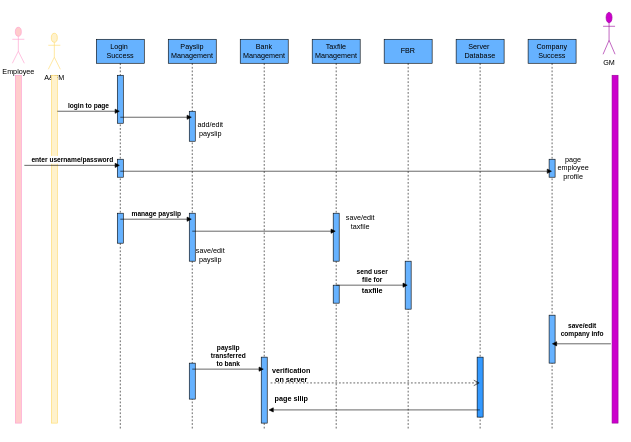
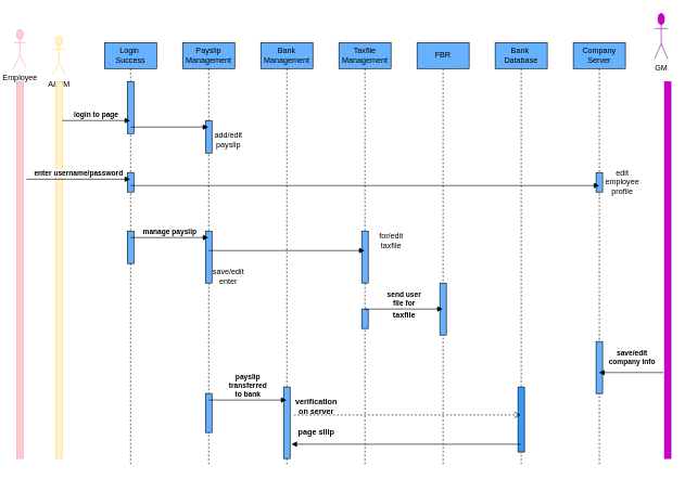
- <mxCell id="23" value="Server&amp;nbsp;&lt;br&gt;Database" style="shape=umlLifeline;perimeter=lifelinePerimeter;whiteSpace=wrap;html=1;container=1;collapsible=0;recursiveResize=0;outlineConnect=0;strokeColor=#000000;fillColor=#66B2FF;" parent="1" vertex="1"><mxGeometry x="760" y="65" width="80" height="650" as="geometry" /></mxCell>
+ <mxCell id="23" value="Bank&amp;nbsp;&lt;br&gt;Database" style="shape=umlLifeline;perimeter=lifelinePerimeter;whiteSpace=wrap;html=1;container=1;collapsible=0;recursiveResize=0;outlineConnect=0;strokeColor=#000000;fillColor=#66B2FF;" parent="1" vertex="1"><mxGeometry x="760" y="65" width="80" height="650" as="geometry" /></mxCell>
- <mxCell id="24" value="Company&lt;br&gt;Success" style="shape=umlLifeline;perimeter=lifelinePerimeter;whiteSpace=wrap;html=1;container=1;collapsible=0;recursiveResize=0;outlineConnect=0;strokeColor=#000000;fillColor=#66B2FF;" parent="1" vertex="1"><mxGeometry x="880" y="65" width="80" height="650" as="geometry" /></mxCell>
+ <mxCell id="24" value="Company&lt;br&gt;Server" style="shape=umlLifeline;perimeter=lifelinePerimeter;whiteSpace=wrap;html=1;container=1;collapsible=0;recursiveResize=0;outlineConnect=0;strokeColor=#000000;fillColor=#66B2FF;" parent="1" vertex="1"><mxGeometry x="880" y="65" width="80" height="650" as="geometry" /></mxCell>
- <mxCell id="32" value="page&lt;br&gt;employee&lt;br&gt;profile" style="text;html=1;align=center;verticalAlign=middle;resizable=0;points=[];autosize=1;" parent="1" vertex="1"><mxGeometry x="920" y="255" width="70" height="50" as="geometry" /></mxCell>
+ <mxCell id="32" value="edit&lt;br&gt;employee&lt;br&gt;profile" style="text;html=1;align=center;verticalAlign=middle;resizable=0;points=[];autosize=1;" parent="1" vertex="1"><mxGeometry x="920" y="255" width="70" height="50" as="geometry" /></mxCell>
- <mxCell id="36" value="save/edit&lt;br&gt;taxfile" style="text;html=1;align=center;verticalAlign=middle;resizable=0;points=[];autosize=1;" parent="1" vertex="1"><mxGeometry x="570" y="355" width="60" height="30" as="geometry" /></mxCell>
+ <mxCell id="36" value="for/edit&lt;br&gt;taxfile" style="text;html=1;align=center;verticalAlign=middle;resizable=0;points=[];autosize=1;" parent="1" vertex="1"><mxGeometry x="570" y="355" width="60" height="30" as="geometry" /></mxCell>
- <mxCell id="34" value="save/edit&lt;br&gt;payslip" style="text;html=1;align=center;verticalAlign=middle;resizable=0;points=[];autosize=1;" parent="1" vertex="1"><mxGeometry x="320" y="410" width="60" height="30" as="geometry" /></mxCell>
+ <mxCell id="34" value="save/edit&lt;br&gt;enter" style="text;html=1;align=center;verticalAlign=middle;resizable=0;points=[];autosize=1;" parent="1" vertex="1"><mxGeometry x="320" y="410" width="60" height="30" as="geometry" /></mxCell>
